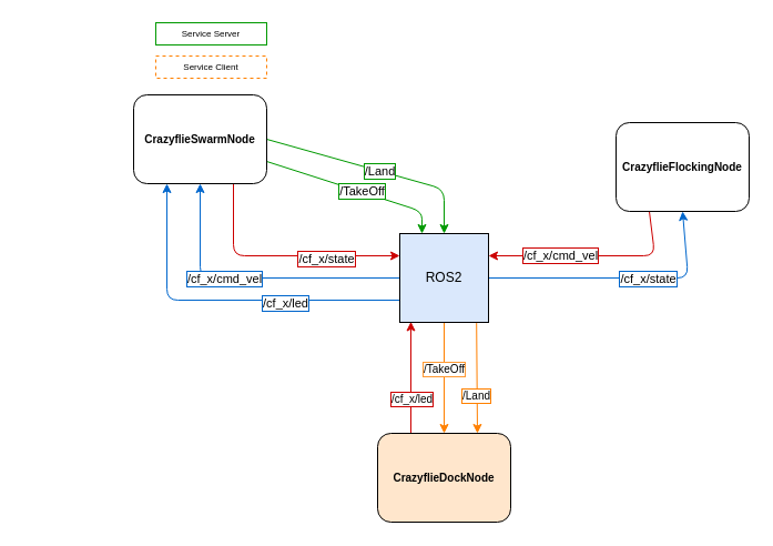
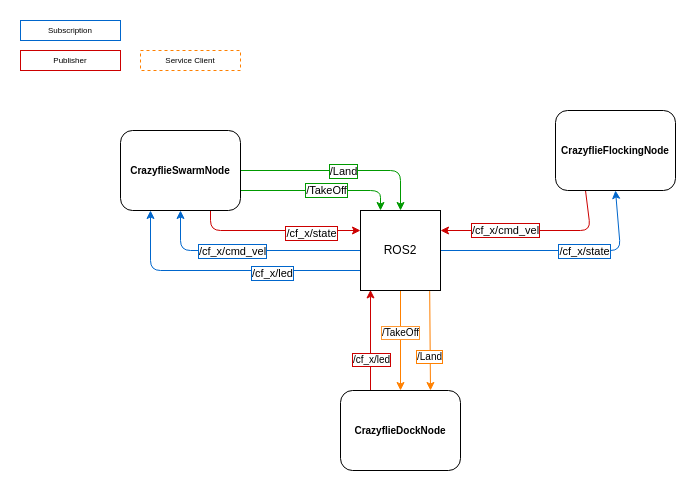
+ <mxCell id="26" value="&lt;font color=&quot;#000000&quot;&gt;Subscription&lt;/font&gt;" style="rounded=0;whiteSpace=wrap;html=1;labelBorderColor=none;strokeColor=#0066CC;fontSize=8;fontColor=#0066CC;fillColor=none;" vertex="1" parent="1"><mxGeometry x="20" y="20" width="100" height="20" as="geometry" /></mxCell>
- <mxCell id="28" value="&lt;font color=&quot;#000000&quot;&gt;Service Server&lt;/font&gt;" style="rounded=0;whiteSpace=wrap;html=1;labelBorderColor=none;strokeColor=#009900;fontSize=8;fontColor=#0066CC;fillColor=none;" vertex="1" parent="1"><mxGeometry x="140" y="20" width="100" height="20" as="geometry" /></mxCell>
+ <mxCell id="27" value="&lt;font color=&quot;#000000&quot;&gt;Publisher&lt;/font&gt;" style="rounded=0;whiteSpace=wrap;html=1;labelBorderColor=none;strokeColor=#CC0000;fontSize=8;fontColor=#0066CC;fillColor=none;" vertex="1" parent="1"><mxGeometry x="20" y="50" width="100" height="20" as="geometry" /></mxCell>
- <mxCell id="8" value="&lt;font style=&quot;font-size: 10px;&quot;&gt;&lt;b&gt;CrazyflieSwarmNode&lt;/b&gt;&lt;/font&gt;" style="rounded=1;whiteSpace=wrap;html=1;" vertex="1" parent="1"><mxGeometry x="120" y="85" width="120" height="80" as="geometry" /></mxCell>
+ <mxCell id="8" value="&lt;font style=&quot;font-size: 10px;&quot;&gt;&lt;b&gt;CrazyflieSwarmNode&lt;/b&gt;&lt;/font&gt;" style="rounded=1;whiteSpace=wrap;html=1;" vertex="1" parent="1"><mxGeometry x="120" y="130" width="120" height="80" as="geometry" /></mxCell>
- <mxCell id="25" value="ROS2" style="rounded=0;whiteSpace=wrap;html=1;fillColor=#dae8fc;" vertex="1" parent="1"><mxGeometry x="360" y="210" width="80" height="80" as="geometry" /></mxCell>
+ <mxCell id="25" value="ROS2" style="rounded=0;whiteSpace=wrap;html=1;" vertex="1" parent="1"><mxGeometry x="360" y="210" width="80" height="80" as="geometry" /></mxCell>
- <mxCell id="11" value="&lt;font style=&quot;font-size: 10px;&quot;&gt;&lt;b&gt;CrazyflieDockNode&lt;/b&gt;&lt;/font&gt;" style="rounded=1;whiteSpace=wrap;html=1;fillColor=#ffe6cc;" vertex="1" parent="1"><mxGeometry x="340" y="390" width="120" height="80" as="geometry" /></mxCell>
+ <mxCell id="11" value="&lt;font style=&quot;font-size: 10px;&quot;&gt;&lt;b&gt;CrazyflieDockNode&lt;/b&gt;&lt;/font&gt;" style="rounded=1;whiteSpace=wrap;html=1;" vertex="1" parent="1"><mxGeometry x="340" y="390" width="120" height="80" as="geometry" /></mxCell>
